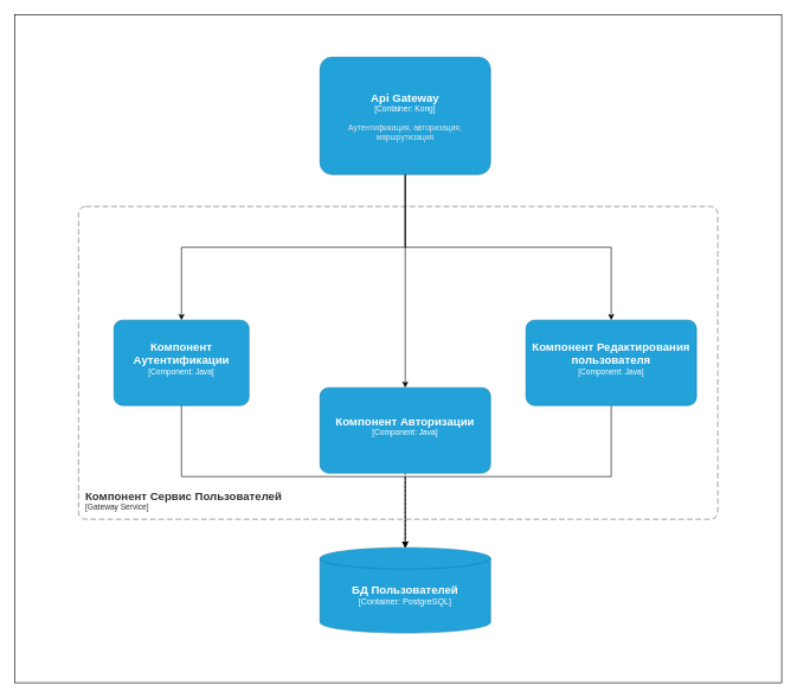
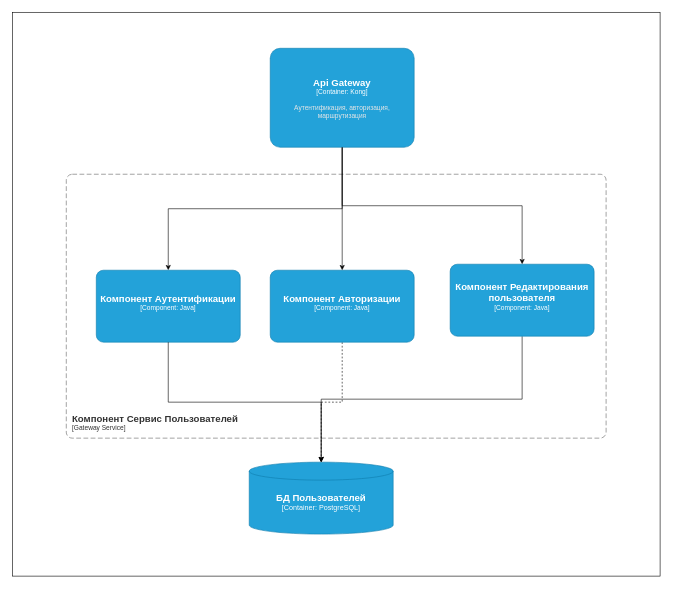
- <mxCell id="7" value="&lt;font style=&quot;font-size: 16px&quot;&gt;&lt;b&gt;Компонент Аутентификации&lt;/b&gt;&lt;/font&gt;&lt;div&gt;[Component: Java]&lt;/div&gt;&lt;br&gt;&lt;div&gt;&lt;font style=&quot;font-size: 11px&quot;&gt;&lt;font color=&quot;#E6E6E6&quot;&gt;&lt;/font&gt;&lt;/div&gt;" style="rounded=1;whiteSpace=wrap;html=1;fontSize=11;labelBackgroundColor=none;fillColor=#23A2D9;fontColor=#ffffff;align=center;arcSize=10;strokeColor=#0E7DAD;metaEdit=1;resizable=0;points=[[0.25,0,0],[0.5,0,0],[0.75,0,0],[1,0.25,0],[1,0.5,0],[1,0.75,0],[0.75,1,0],[0.5,1,0],[0.25,1,0],[0,0.75,0],[0,0.5,0],[0,0.25,0]];" parent="1" vertex="1"><mxGeometry x="160" y="450" width="190" height="120" as="geometry" /></mxCell>
+ <mxCell id="7" value="&lt;font style=&quot;font-size: 16px&quot;&gt;&lt;b&gt;Компонент Аутентификации&lt;/b&gt;&lt;/font&gt;&lt;div&gt;[Component: Java]&lt;/div&gt;&lt;br&gt;&lt;div&gt;&lt;font style=&quot;font-size: 11px&quot;&gt;&lt;font color=&quot;#E6E6E6&quot;&gt;&lt;/font&gt;&lt;/div&gt;" style="rounded=1;whiteSpace=wrap;html=1;fontSize=11;labelBackgroundColor=none;fillColor=#23A2D9;fontColor=#ffffff;align=center;arcSize=10;strokeColor=#0E7DAD;metaEdit=1;resizable=0;points=[[0.25,0,0],[0.5,0,0],[0.75,0,0],[1,0.25,0],[1,0.5,0],[1,0.75,0],[0.75,1,0],[0.5,1,0],[0.25,1,0],[0,0.75,0],[0,0.5,0],[0,0.25,0]];" parent="1" vertex="1"><mxGeometry x="160" y="450" width="240" height="120" as="geometry" /></mxCell>
- <mxCell id="12" value="&lt;font style=&quot;font-size: 16px&quot;&gt;&lt;b&gt;Компонент Редактирования пользователя&lt;/b&gt;&lt;/font&gt;&lt;div&gt;[Component: Java]&lt;/div&gt;&lt;br&gt;&lt;div&gt;&lt;font style=&quot;font-size: 11px&quot;&gt;&lt;font color=&quot;#E6E6E6&quot;&gt;&lt;/font&gt;&lt;/div&gt;" style="rounded=1;whiteSpace=wrap;html=1;fontSize=11;labelBackgroundColor=none;fillColor=#23A2D9;fontColor=#ffffff;align=center;arcSize=10;strokeColor=#0E7DAD;metaEdit=1;resizable=0;points=[[0.25,0,0],[0.5,0,0],[0.75,0,0],[1,0.25,0],[1,0.5,0],[1,0.75,0],[0.75,1,0],[0.5,1,0],[0.25,1,0],[0,0.75,0],[0,0.5,0],[0,0.25,0]];" parent="1" vertex="1"><mxGeometry x="740" y="450" width="240" height="120" as="geometry" /></mxCell>
+ <mxCell id="12" value="&lt;font style=&quot;font-size: 16px&quot;&gt;&lt;b&gt;Компонент Редактирования пользователя&lt;/b&gt;&lt;/font&gt;&lt;div&gt;[Component: Java]&lt;/div&gt;&lt;br&gt;&lt;div&gt;&lt;font style=&quot;font-size: 11px&quot;&gt;&lt;font color=&quot;#E6E6E6&quot;&gt;&lt;/font&gt;&lt;/div&gt;" style="rounded=1;whiteSpace=wrap;html=1;fontSize=11;labelBackgroundColor=none;fillColor=#23A2D9;fontColor=#ffffff;align=center;arcSize=10;strokeColor=#0E7DAD;metaEdit=1;resizable=0;points=[[0.25,0,0],[0.5,0,0],[0.75,0,0],[1,0.25,0],[1,0.5,0],[1,0.75,0],[0.75,1,0],[0.5,1,0],[0.25,1,0],[0,0.75,0],[0,0.5,0],[0,0.25,0]];" parent="1" vertex="1"><mxGeometry x="750" y="440" width="240" height="120" as="geometry" /></mxCell>
- <mxCell id="10" value="&lt;font style=&quot;font-size: 16px&quot;&gt;&lt;b&gt;Компонент Авторизации&lt;/b&gt;&lt;/font&gt;&lt;div&gt;[Component: Java]&lt;/div&gt;&lt;br&gt;&lt;div&gt;&lt;font style=&quot;font-size: 11px&quot;&gt;&lt;font color=&quot;#E6E6E6&quot;&gt;&lt;/font&gt;&lt;/div&gt;" style="rounded=1;whiteSpace=wrap;html=1;fontSize=11;labelBackgroundColor=none;fillColor=#23A2D9;fontColor=#ffffff;align=center;arcSize=10;strokeColor=#0E7DAD;metaEdit=1;resizable=0;points=[[0.25,0,0],[0.5,0,0],[0.75,0,0],[1,0.25,0],[1,0.5,0],[1,0.75,0],[0.75,1,0],[0.5,1,0],[0.25,1,0],[0,0.75,0],[0,0.5,0],[0,0.25,0]];" parent="1" vertex="1"><mxGeometry x="450" y="545" width="240" height="120" as="geometry" /></mxCell>
+ <mxCell id="10" value="&lt;font style=&quot;font-size: 16px&quot;&gt;&lt;b&gt;Компонент Авторизации&lt;/b&gt;&lt;/font&gt;&lt;div&gt;[Component: Java]&lt;/div&gt;&lt;br&gt;&lt;div&gt;&lt;font style=&quot;font-size: 11px&quot;&gt;&lt;font color=&quot;#E6E6E6&quot;&gt;&lt;/font&gt;&lt;/div&gt;" style="rounded=1;whiteSpace=wrap;html=1;fontSize=11;labelBackgroundColor=none;fillColor=#23A2D9;fontColor=#ffffff;align=center;arcSize=10;strokeColor=#0E7DAD;metaEdit=1;resizable=0;points=[[0.25,0,0],[0.5,0,0],[0.75,0,0],[1,0.25,0],[1,0.5,0],[1,0.75,0],[0.75,1,0],[0.5,1,0],[0.25,1,0],[0,0.75,0],[0,0.5,0],[0,0.25,0]];" parent="1" vertex="1"><mxGeometry x="450" y="450" width="240" height="120" as="geometry" /></mxCell>
- <mxCell id="6" value="&lt;font style=&quot;font-size: 16px&quot;&gt;&lt;b&gt;БД Пользователей&lt;/b&gt;&lt;/font&gt;&lt;div&gt;[Container:&amp;nbsp;PostgreSQL]&lt;/div&gt;&lt;br&gt;&lt;div&gt;&lt;font style=&quot;font-size: 11px&quot;&gt;&lt;font color=&quot;#E6E6E6&quot;&gt;&lt;/font&gt;&lt;/div&gt;" style="shape=cylinder3;size=15;whiteSpace=wrap;html=1;boundedLbl=1;rounded=0;labelBackgroundColor=none;fillColor=#23A2D9;fontSize=12;fontColor=#ffffff;align=center;strokeColor=#0E7DAD;metaEdit=1;points=[[0.5,0,0],[1,0.25,0],[1,0.5,0],[1,0.75,0],[0.5,1,0],[0,0.75,0],[0,0.5,0],[0,0.25,0]];resizable=0;" parent="1" vertex="1"><mxGeometry x="450" y="770" width="240" height="120" as="geometry" /></mxCell>
+ <mxCell id="6" value="&lt;font style=&quot;font-size: 16px&quot;&gt;&lt;b&gt;БД Пользователей&lt;/b&gt;&lt;/font&gt;&lt;div&gt;[Container:&amp;nbsp;PostgreSQL]&lt;/div&gt;&lt;br&gt;&lt;div&gt;&lt;font style=&quot;font-size: 11px&quot;&gt;&lt;font color=&quot;#E6E6E6&quot;&gt;&lt;/font&gt;&lt;/div&gt;" style="shape=cylinder3;size=15;whiteSpace=wrap;html=1;boundedLbl=1;rounded=0;labelBackgroundColor=none;fillColor=#23A2D9;fontSize=12;fontColor=#ffffff;align=center;strokeColor=#0E7DAD;metaEdit=1;points=[[0.5,0,0],[1,0.25,0],[1,0.5,0],[1,0.75,0],[0.5,1,0],[0,0.75,0],[0,0.5,0],[0,0.25,0]];resizable=0;" parent="1" vertex="1"><mxGeometry x="415" y="770" width="240" height="120" as="geometry" /></mxCell>
